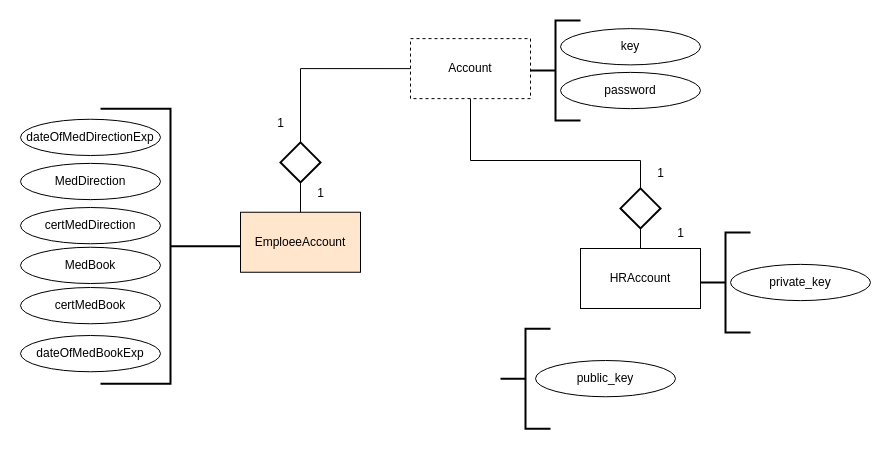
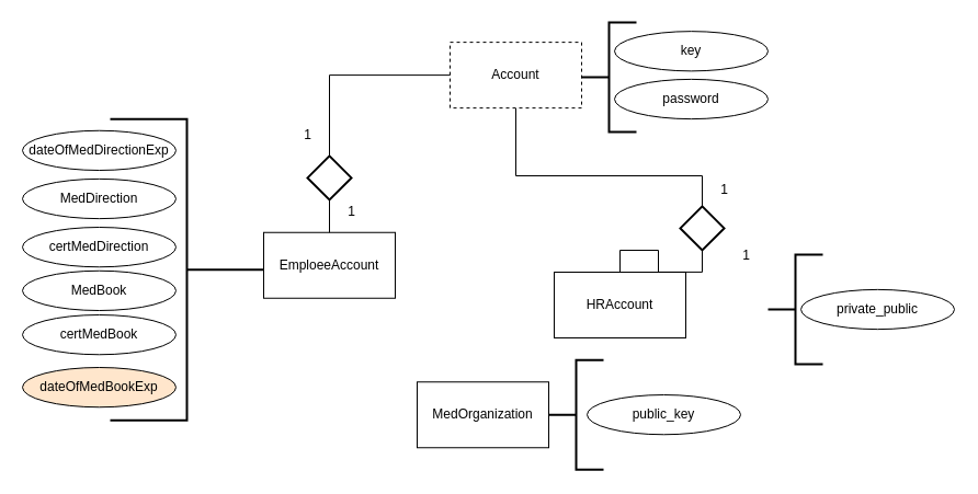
- <mxCell id="2" value="EmploeeAccount" style="rounded=0;whiteSpace=wrap;html=1;fillColor=#ffe6cc;" vertex="1" parent="1"><mxGeometry x="240" y="211.75" width="120" height="60" as="geometry" /></mxCell>
+ <mxCell id="2" value="EmploeeAccount" style="rounded=0;whiteSpace=wrap;html=1;" vertex="1" parent="1"><mxGeometry x="240" y="211.75" width="120" height="60" as="geometry" /></mxCell>
- <mxCell id="6" value="HRAccount" style="rounded=0;whiteSpace=wrap;html=1;" vertex="1" parent="1"><mxGeometry x="580" y="248" width="120" height="60" as="geometry" /></mxCell>
+ <mxCell id="6" value="HRAccount" style="rounded=0;whiteSpace=wrap;html=1;" vertex="1" parent="1"><mxGeometry x="505" y="248" width="120" height="60" as="geometry" /></mxCell>
- <mxCell id="25" value="private_key" style="ellipse;whiteSpace=wrap;html=1;" vertex="1" parent="1"><mxGeometry x="730" y="263.88" width="140" height="36.25" as="geometry" /></mxCell>
+ <mxCell id="25" value="private_public" style="ellipse;whiteSpace=wrap;html=1;" vertex="1" parent="1"><mxGeometry x="730" y="263.88" width="140" height="36.25" as="geometry" /></mxCell>
- <mxCell id="29" value="dateOfMedBookExp" style="ellipse;whiteSpace=wrap;html=1;" vertex="1" parent="1"><mxGeometry x="20" y="335" width="140" height="36.25" as="geometry" /></mxCell>
+ <mxCell id="29" value="dateOfMedBookExp" style="ellipse;whiteSpace=wrap;html=1;fillColor=#ffe6cc;" vertex="1" parent="1"><mxGeometry x="20" y="335" width="140" height="36.25" as="geometry" /></mxCell>
+ <mxCell id="26" value="MedOrganization" style="rounded=0;whiteSpace=wrap;html=1;" vertex="1" parent="1"><mxGeometry x="380" y="348.25" width="120" height="60" as="geometry" /></mxCell>
